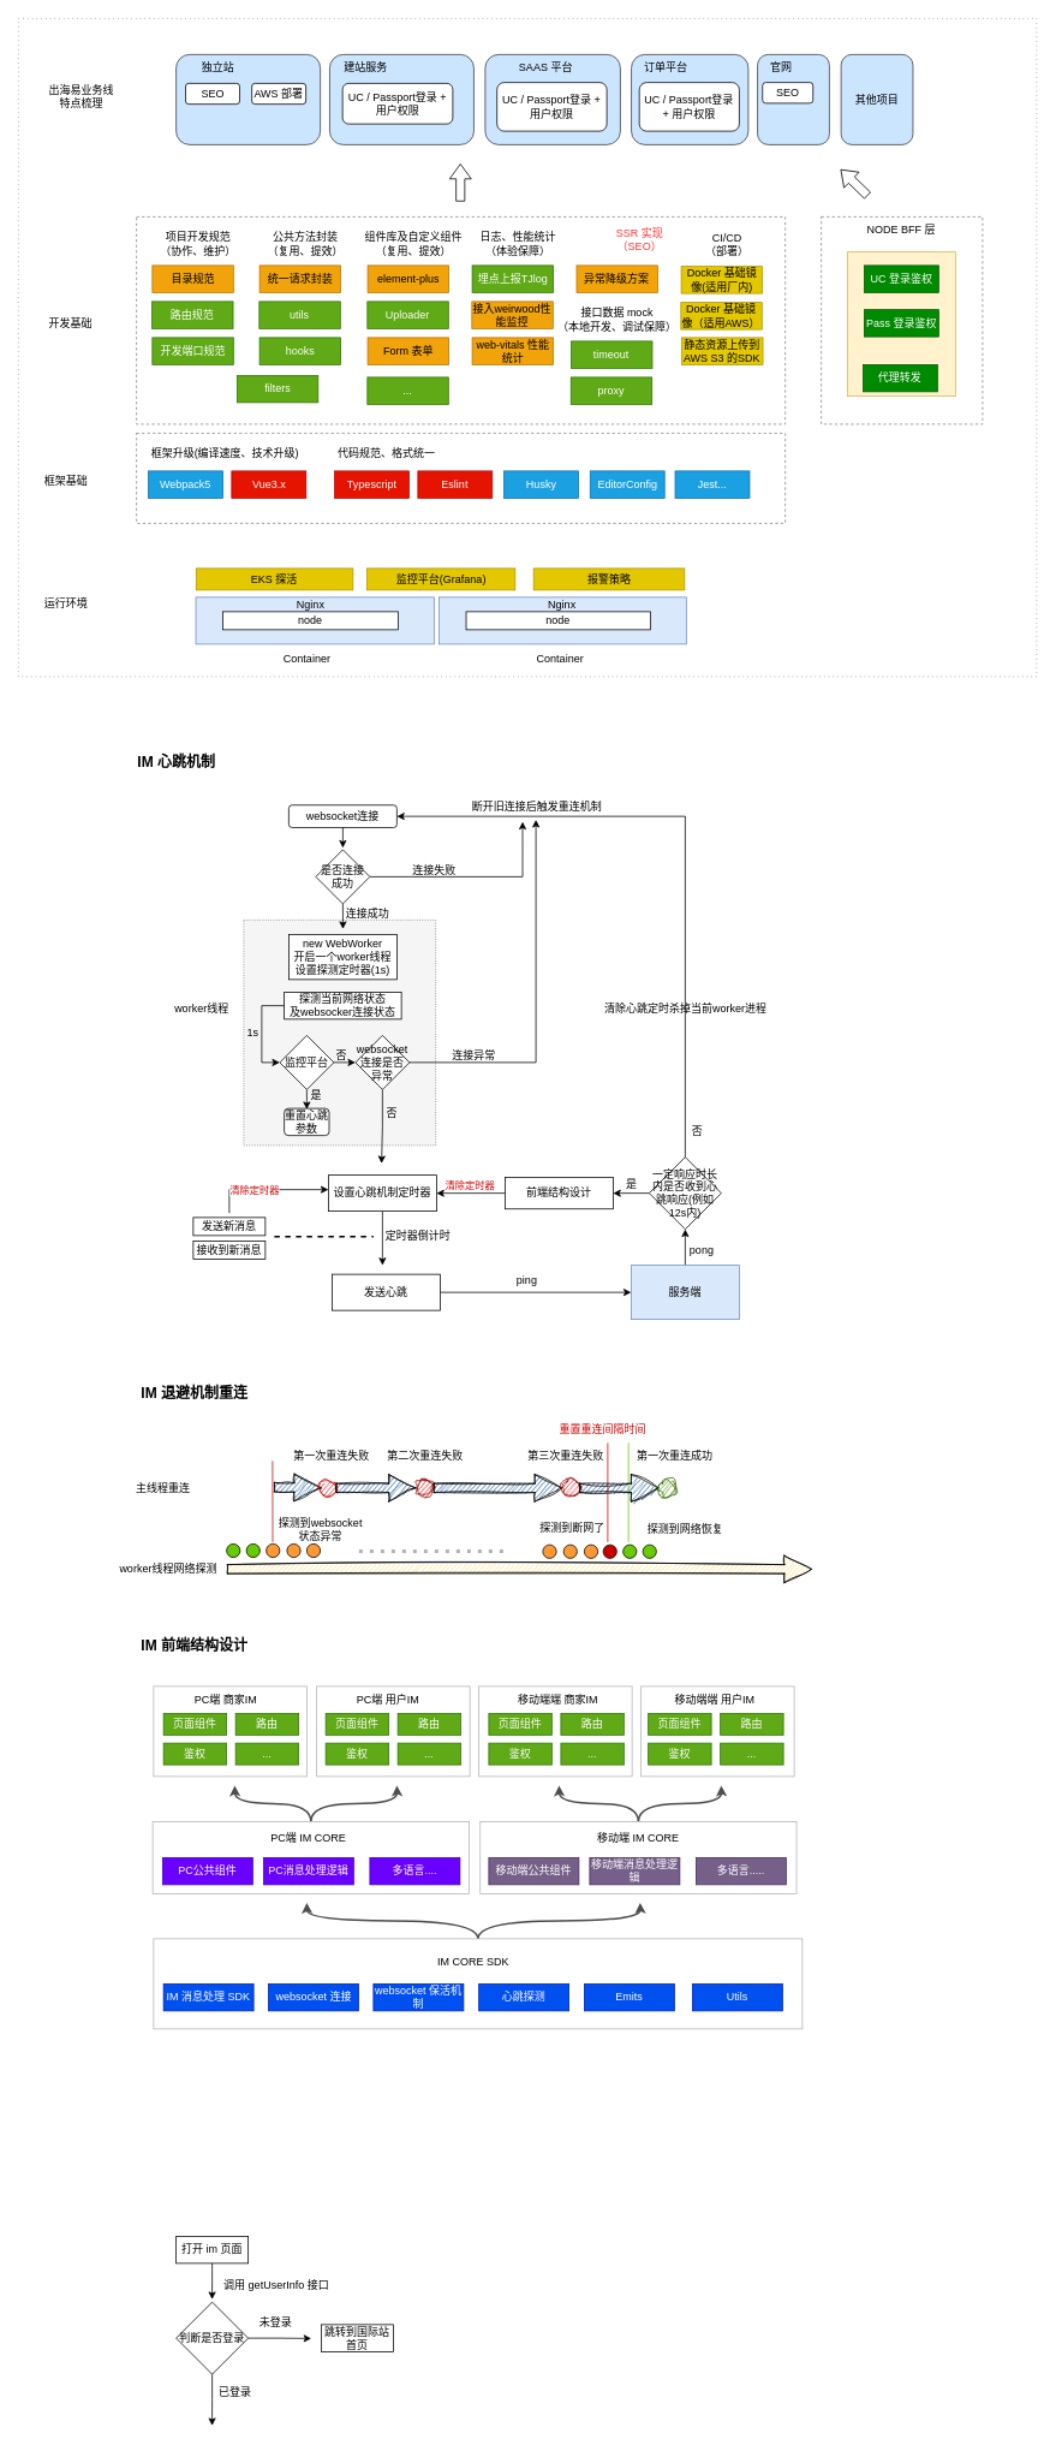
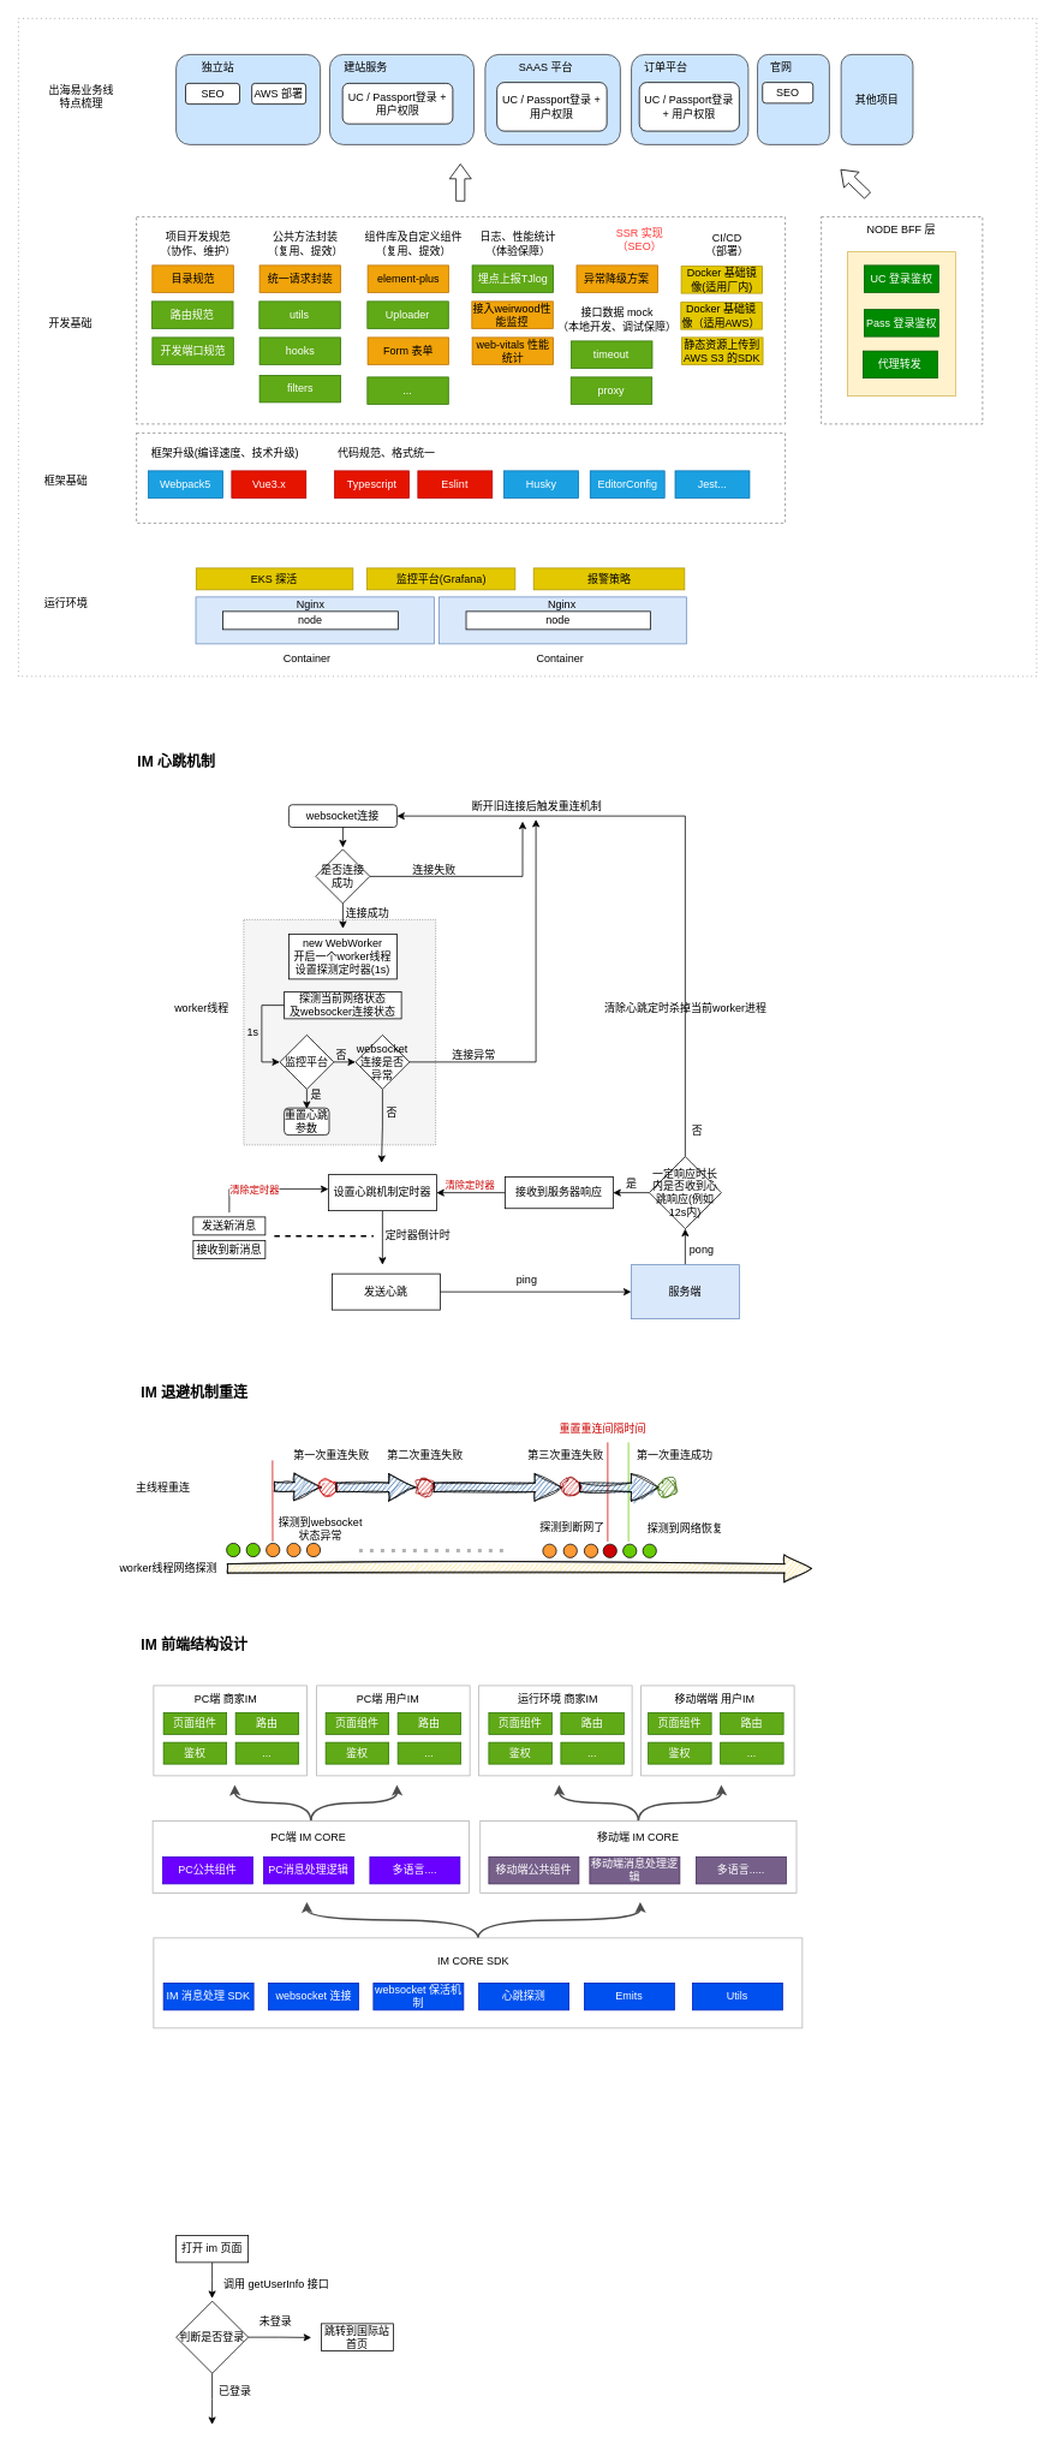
- <mxCell id="160" value="代理转发" style="rounded=0;whiteSpace=wrap;html=1;shadow=0;glass=0;strokeWidth=1;fontSize=12;align=center;fillColor=#008a00;strokeColor=#005700;fontColor=#ffffff;" vertex="1" parent="1"><mxGeometry x="957.433" y="404" width="82.568" height="30" as="geometry" /></mxCell>
+ <mxCell id="160" value="代理转发" style="rounded=0;whiteSpace=wrap;html=1;shadow=0;glass=0;strokeWidth=1;fontSize=12;align=center;fillColor=#008a00;strokeColor=#005700;fontColor=#ffffff;" vertex="1" parent="1"><mxGeometry x="957.433" y="389" width="82.568" height="30" as="geometry" /></mxCell>
- <mxCell id="214" value="filters" style="rounded=0;whiteSpace=wrap;html=1;shadow=0;glass=0;strokeColor=#2D7600;strokeWidth=1;fillColor=#60a917;fontSize=12;align=center;fontColor=#ffffff;" vertex="1" parent="1"><mxGeometry x="262.61" y="416" width="90" height="30" as="geometry" /></mxCell>
+ <mxCell id="214" value="filters" style="rounded=0;whiteSpace=wrap;html=1;shadow=0;glass=0;strokeColor=#2D7600;strokeWidth=1;fillColor=#60a917;fontSize=12;align=center;fontColor=#ffffff;" vertex="1" parent="1"><mxGeometry x="287.61" y="416" width="90" height="30" as="geometry" /></mxCell>
- <mxCell id="35" value="前端结构设计" style="whiteSpace=wrap;html=1;rounded=0;" vertex="1" parent="1"><mxGeometry x="560" y="1305.5" width="120" height="35" as="geometry" /></mxCell>
+ <mxCell id="35" value="接收到服务器响应" style="whiteSpace=wrap;html=1;rounded=0;" vertex="1" parent="1"><mxGeometry x="560" y="1305.5" width="120" height="35" as="geometry" /></mxCell>
- <mxCell id="123" value="移动端端 商家IM" style="text;html=1;strokeColor=none;fillColor=none;align=center;verticalAlign=middle;whiteSpace=wrap;rounded=0;" vertex="1" parent="1"><mxGeometry x="568" y="1870" width="102" height="30" as="geometry" /></mxCell>
+ <mxCell id="123" value="运行环境 商家IM" style="text;html=1;strokeColor=none;fillColor=none;align=center;verticalAlign=middle;whiteSpace=wrap;rounded=0;" vertex="1" parent="1"><mxGeometry x="568" y="1870" width="102" height="30" as="geometry" /></mxCell>
